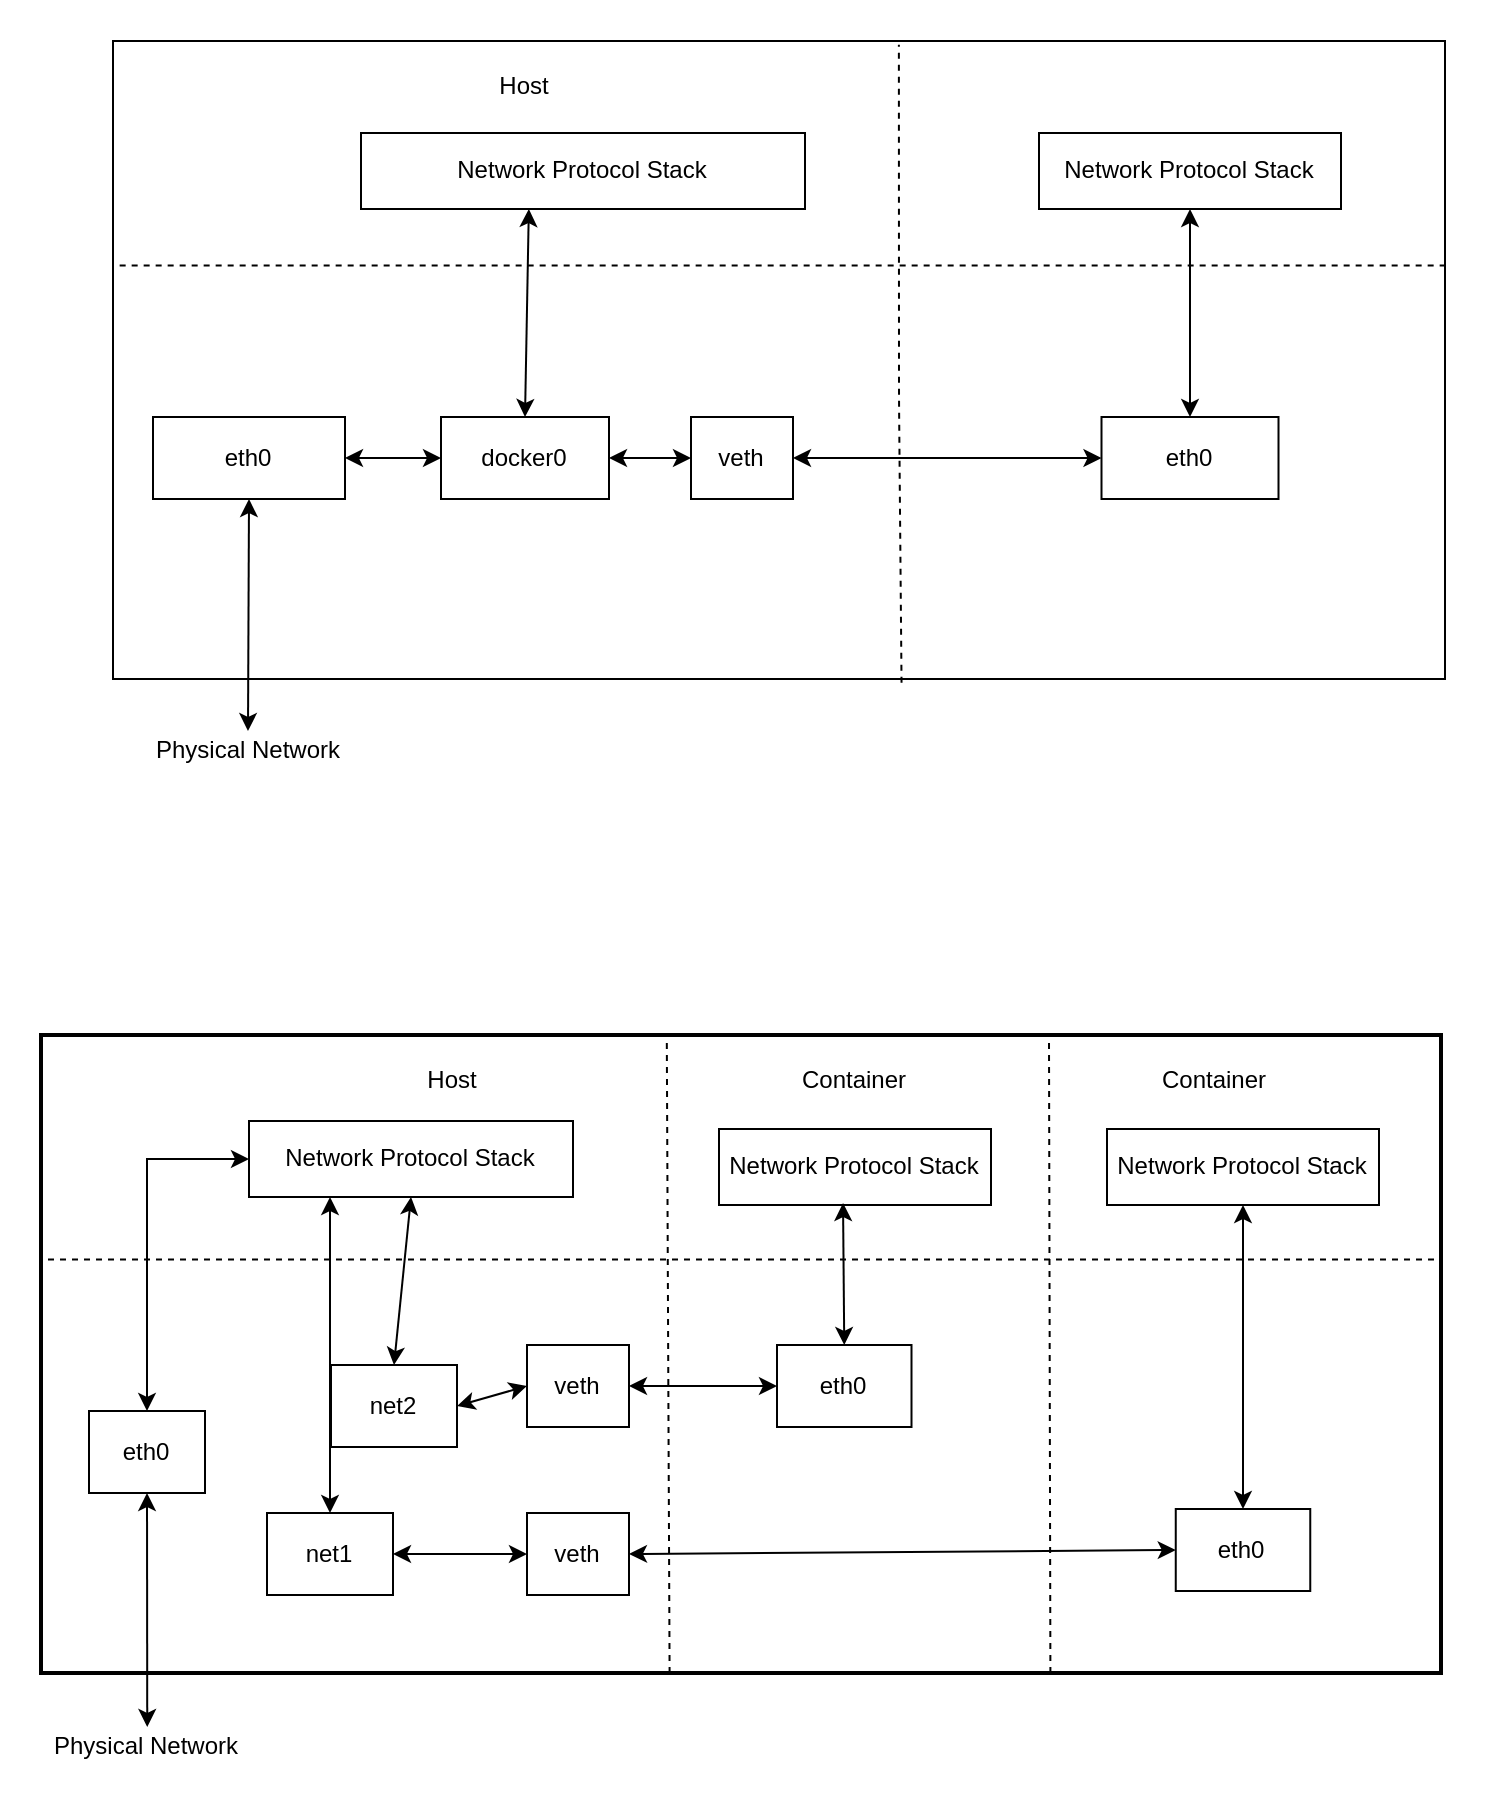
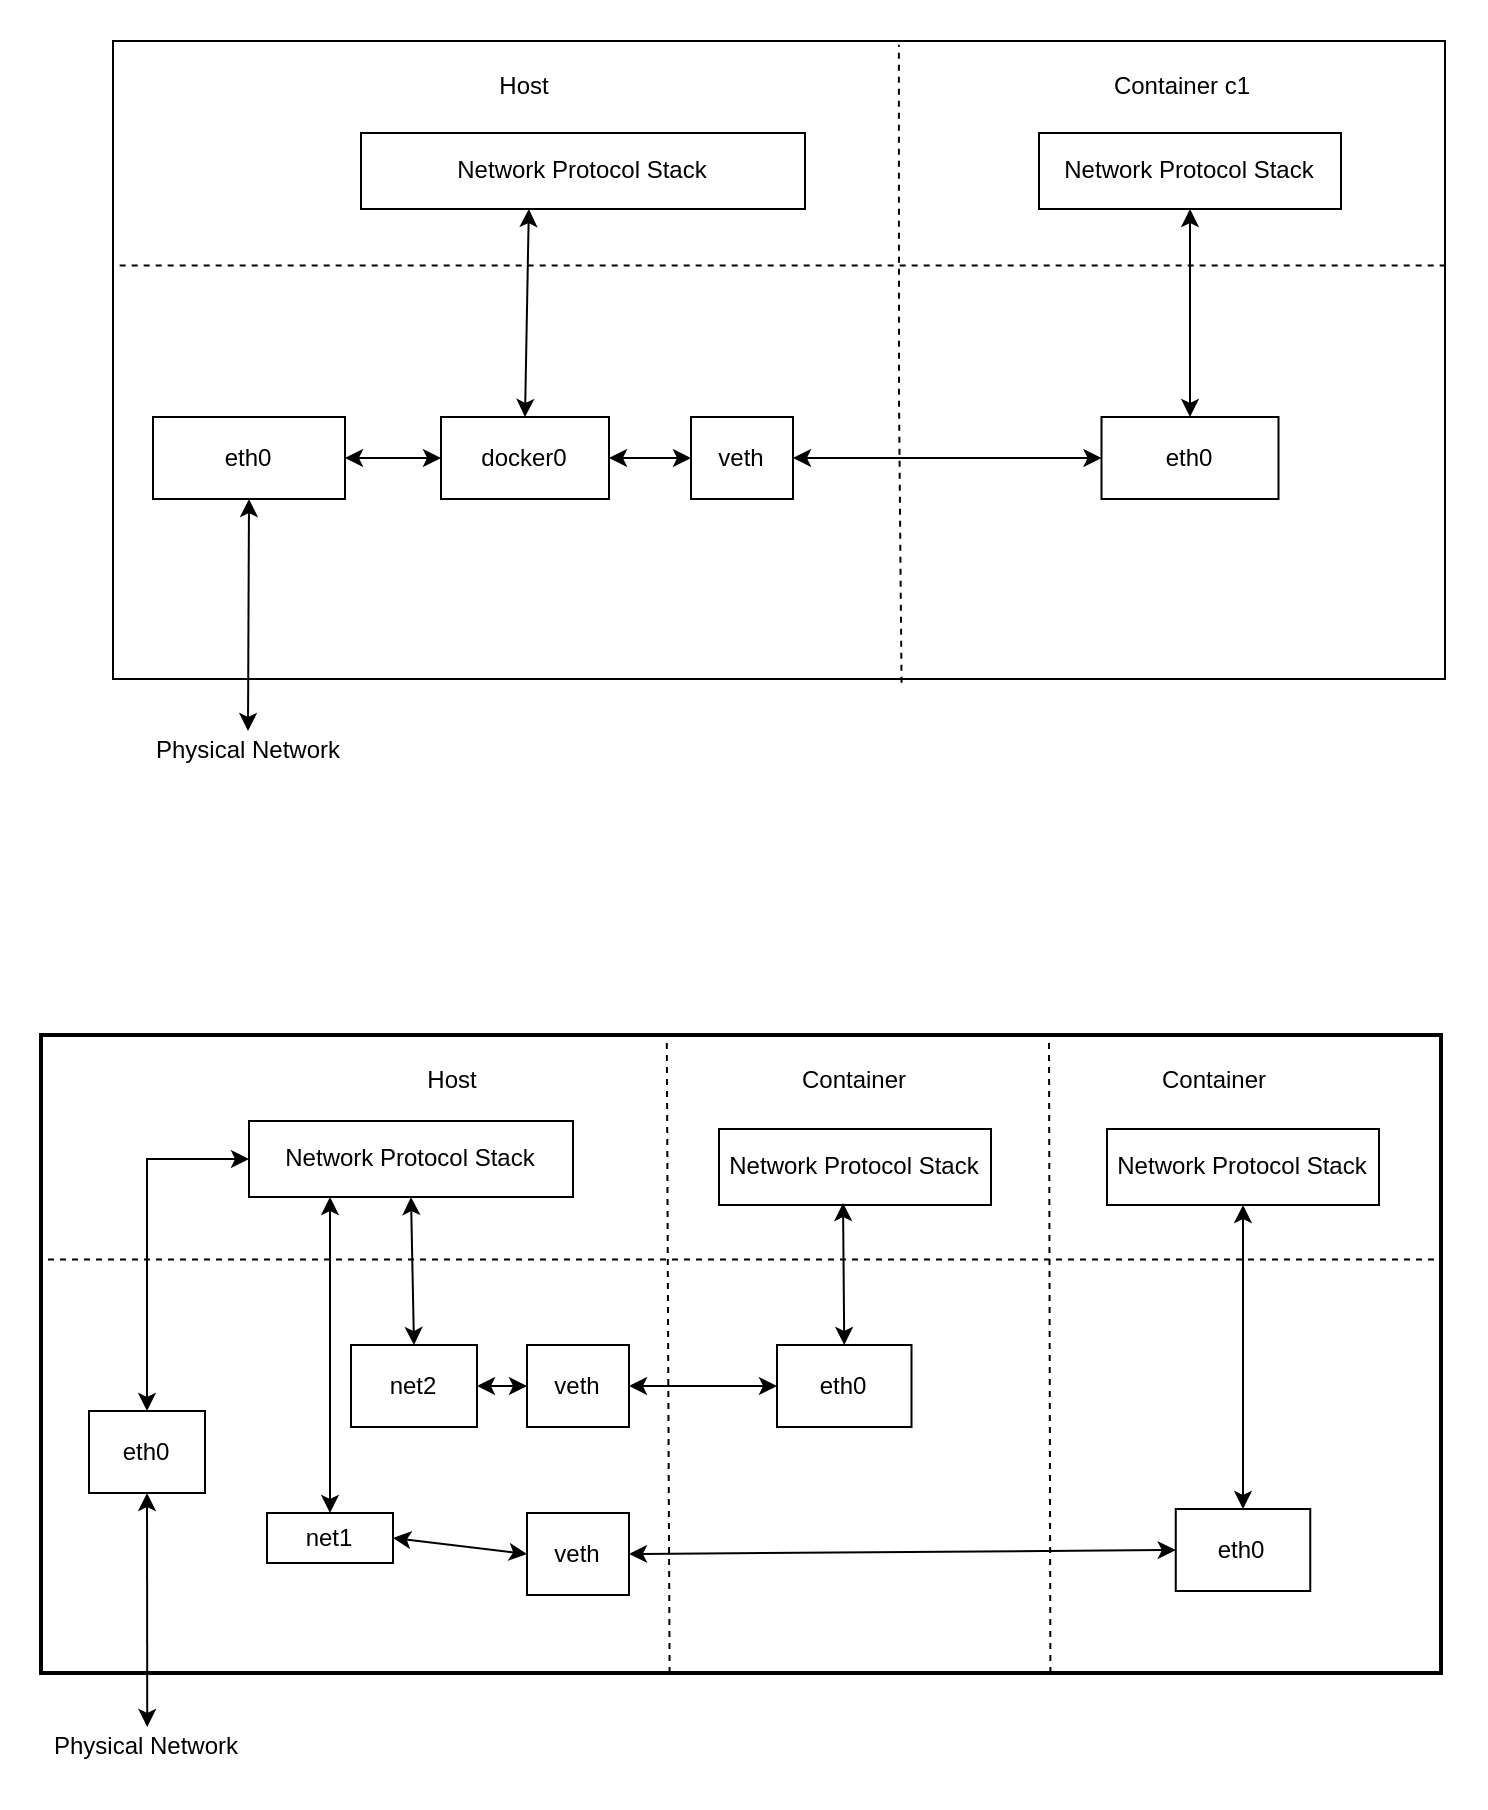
+ <mxCell id="9" value="Container c1" style="text;html=1;strokeColor=none;fillColor=none;align=center;verticalAlign=middle;whiteSpace=wrap;rounded=0;" parent="1" vertex="1"><mxGeometry x="553" y="33" width="76" height="20" as="geometry" /></mxCell>
- <mxCell id="42" value="net2" style="rounded=0;whiteSpace=wrap;html=1;" vertex="1" parent="1"><mxGeometry x="165" y="682" width="63" height="41" as="geometry" /></mxCell>
+ <mxCell id="42" value="net2" style="rounded=0;whiteSpace=wrap;html=1;" vertex="1" parent="1"><mxGeometry x="175" y="672" width="63" height="41" as="geometry" /></mxCell>
- <mxCell id="23" value="net1" style="rounded=0;whiteSpace=wrap;html=1;" parent="1" vertex="1"><mxGeometry x="133" y="756" width="63" height="41" as="geometry" /></mxCell>
+ <mxCell id="23" value="net1" style="rounded=0;whiteSpace=wrap;html=1;" parent="1" vertex="1"><mxGeometry x="133" y="756" width="63" height="25" as="geometry" /></mxCell>
